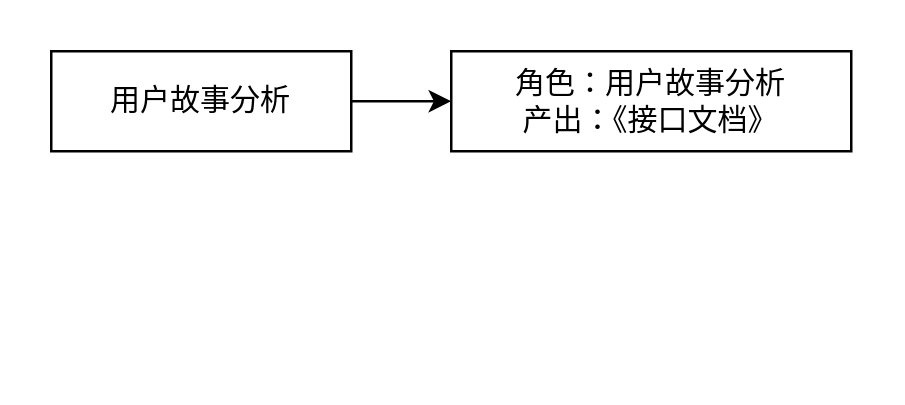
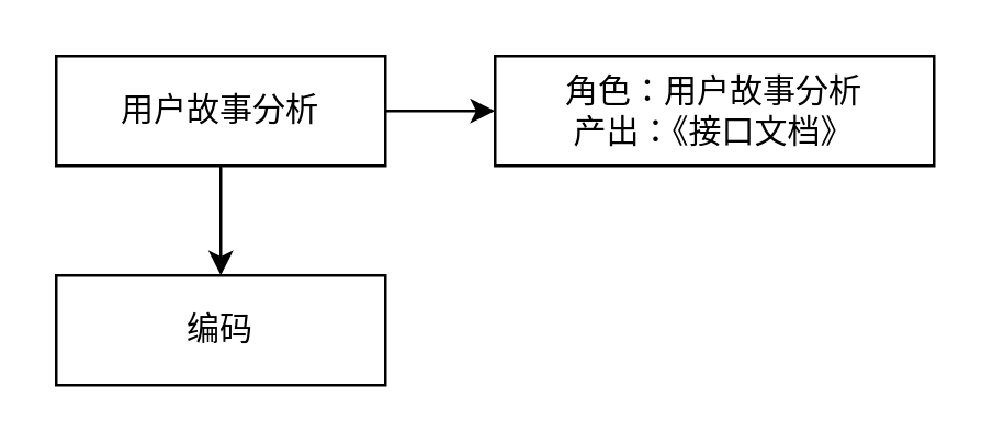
+ <mxCell id="2" value="" style="edgeStyle=orthogonalEdgeStyle;rounded=0;orthogonalLoop=1;jettySize=auto;html=1;" edge="1" parent="1" source="4" target="5"><mxGeometry relative="1" as="geometry" /></mxCell>
+ <mxCell id="5" value="编码" style="rounded=0;whiteSpace=wrap;html=1;" vertex="1" parent="1"><mxGeometry x="20" y="100" width="120" height="40" as="geometry" /></mxCell>
